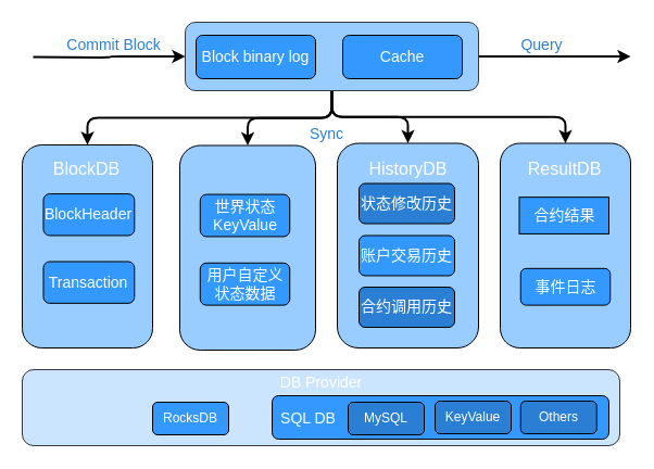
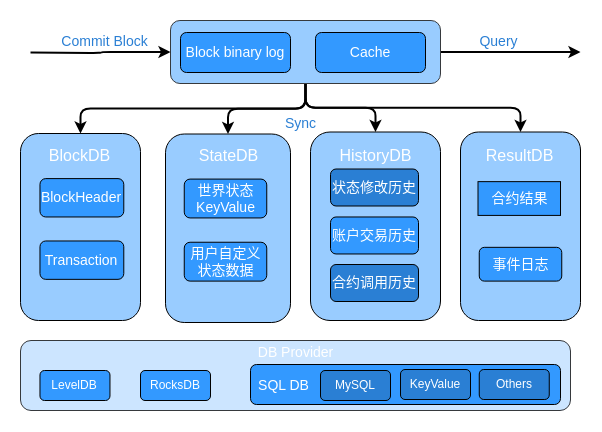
+ <mxCell id="21" value="StateDB" style="text;html=1;resizable=0;autosize=1;align=center;verticalAlign=middle;points=[];fillColor=none;strokeColor=none;rounded=0;fontSize=16;fontColor=#FFFFFF;" parent="1" vertex="1"><mxGeometry x="187.5" y="144.51" width="80" height="20" as="geometry" /></mxCell>
+ <mxCell id="11" value="LevelDB" style="rounded=1;whiteSpace=wrap;html=1;fillColor=#3399FF;fontColor=#FFFFFF;" parent="1" vertex="1"><mxGeometry x="39.47" y="370" width="70" height="30" as="geometry" /></mxCell>
